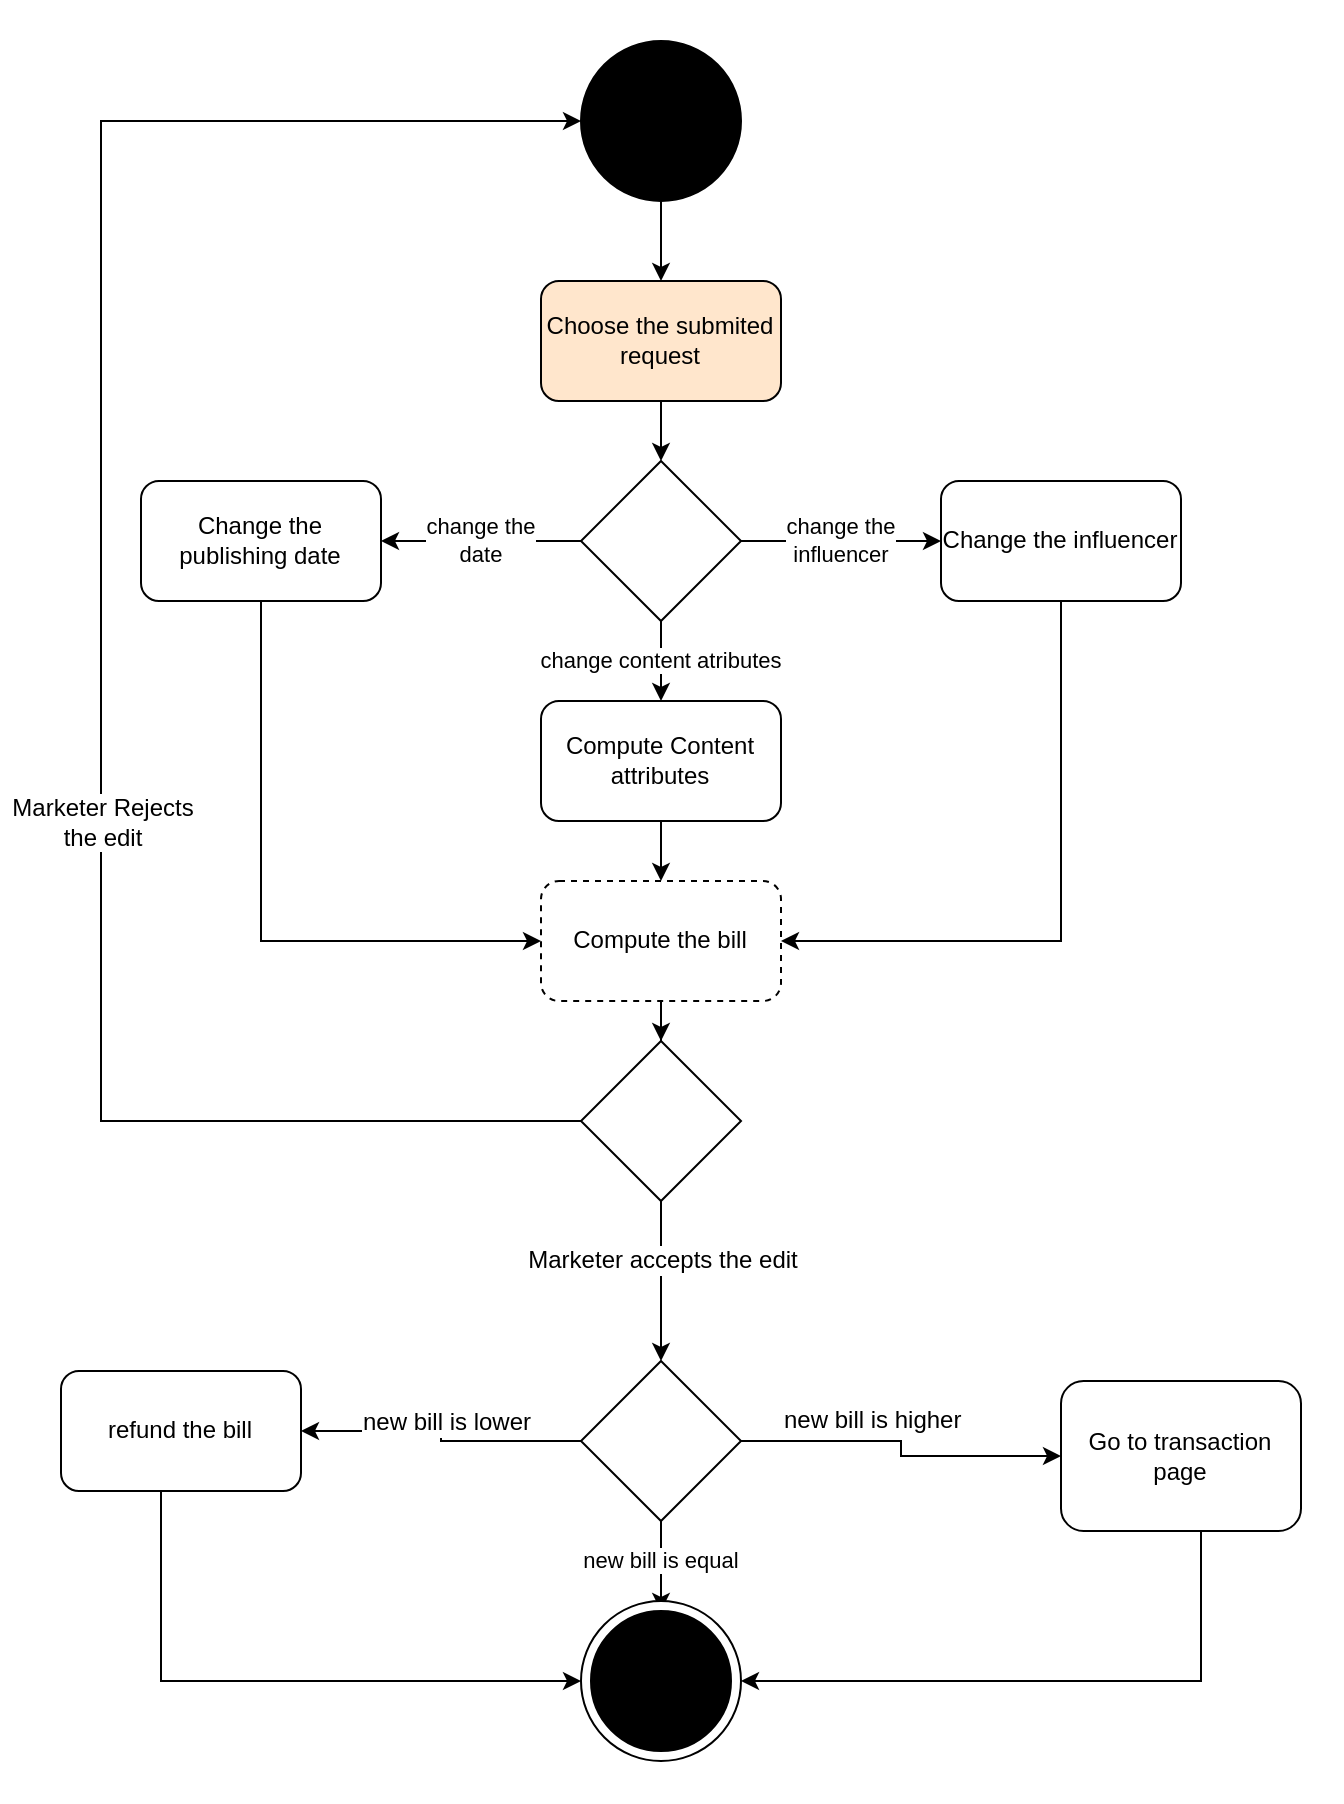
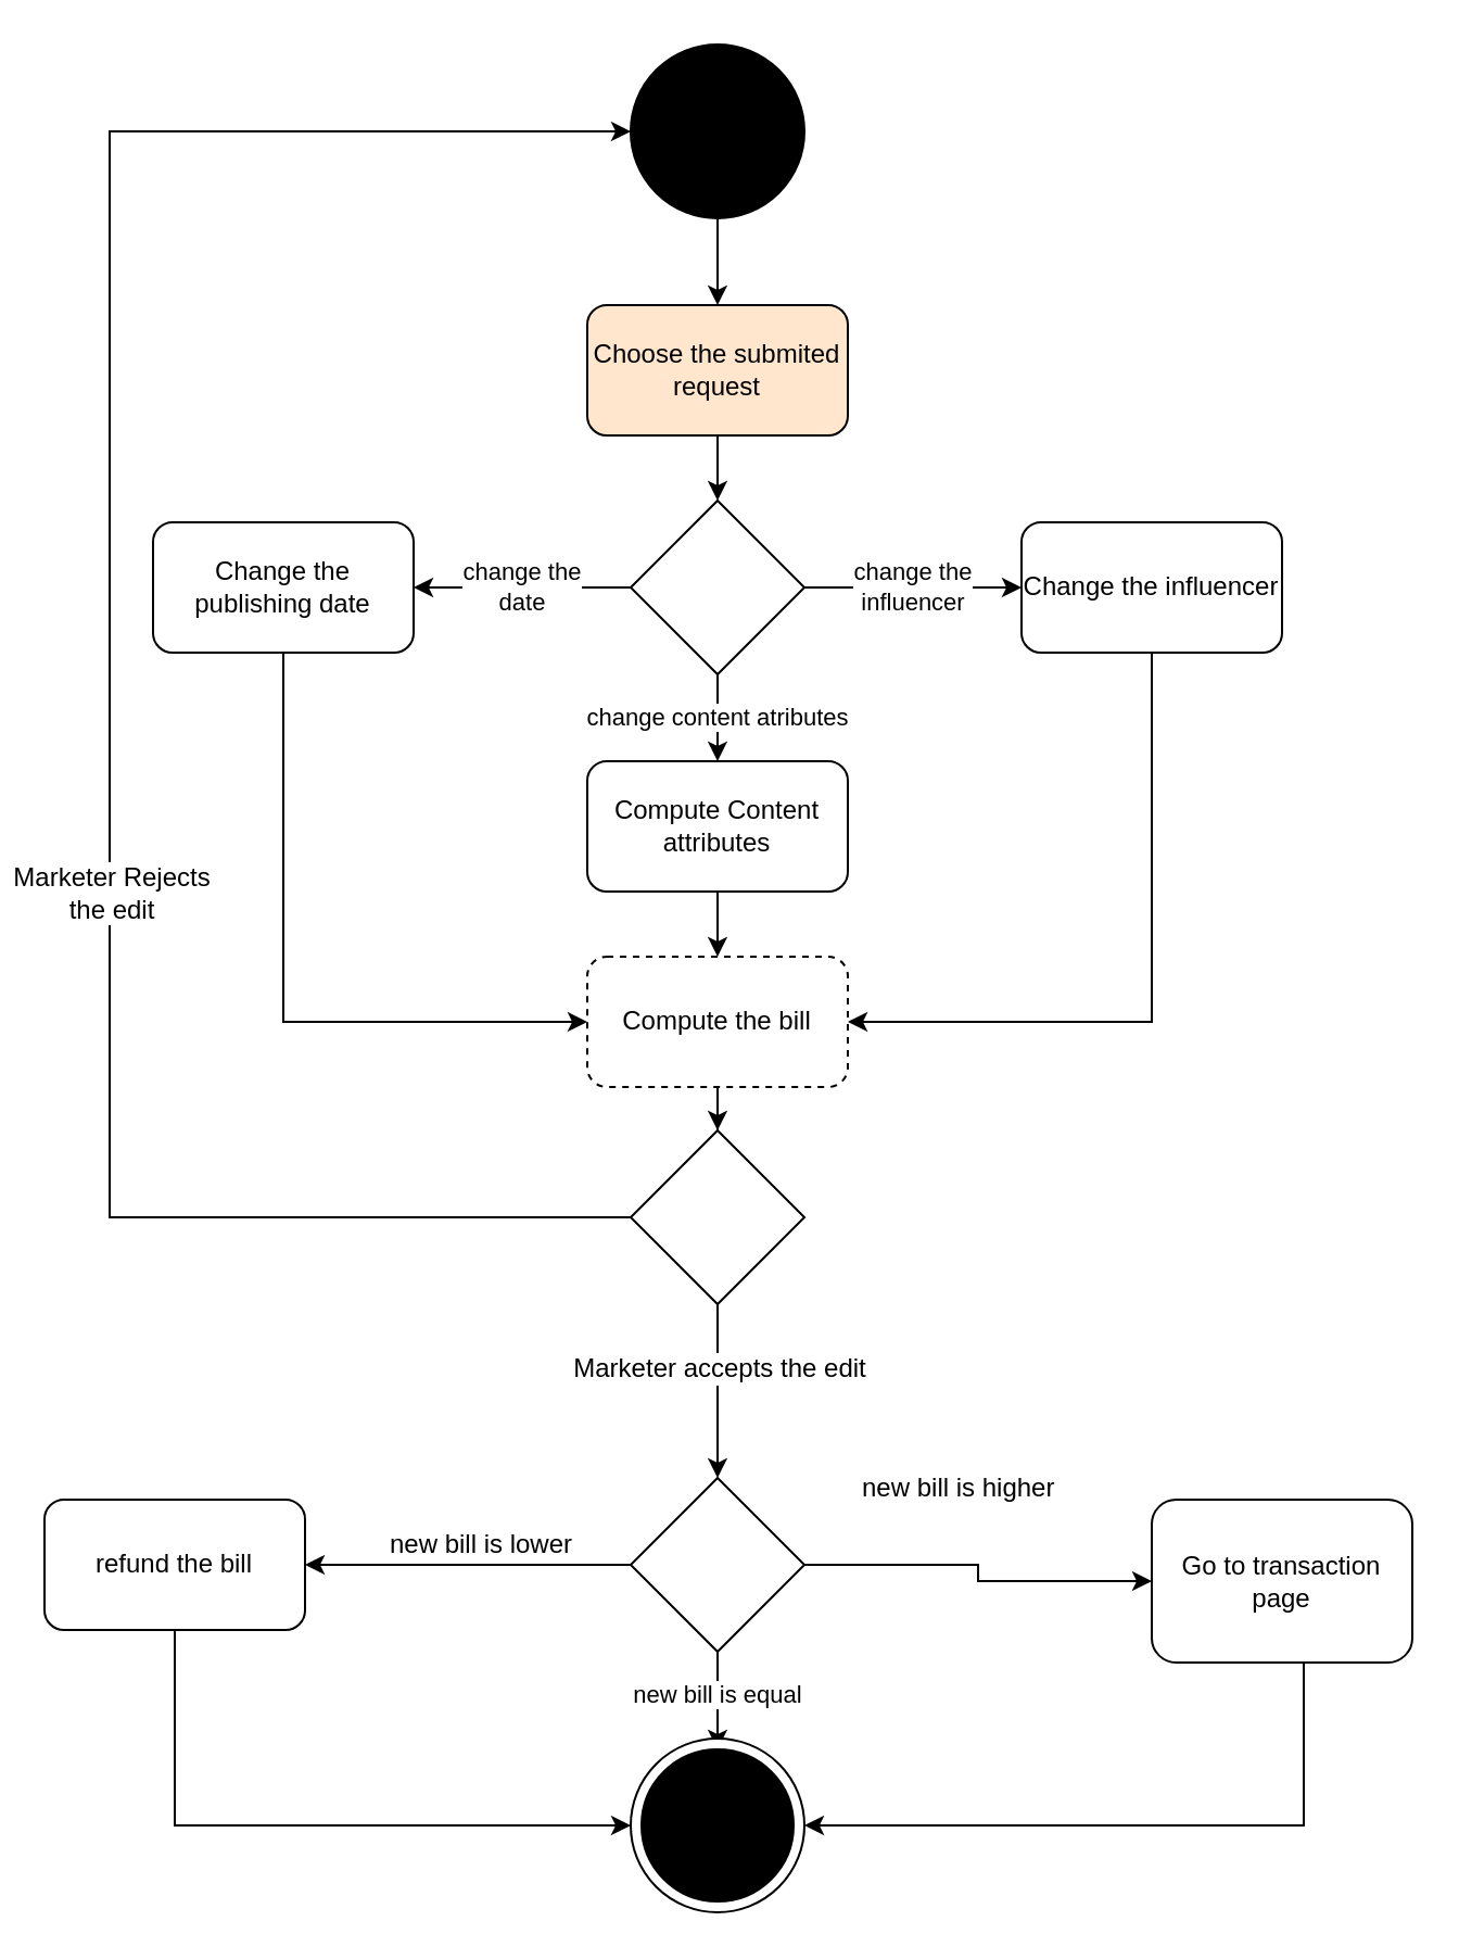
- <mxCell id="26" value="new bill is higher" style="text;html=1;resizable=0;points=[];autosize=1;align=left;verticalAlign=top;spacingTop=-4;" parent="1" vertex="1"><mxGeometry x="390" y="700" width="120" height="20" as="geometry" /></mxCell>
+ <mxCell id="26" value="new bill is higher" style="text;html=1;resizable=0;points=[];autosize=1;align=left;verticalAlign=top;spacingTop=-4;" parent="1" vertex="1"><mxGeometry x="395" y="675" width="120" height="20" as="geometry" /></mxCell>
- <mxCell id="25" value="refund the bill" style="rounded=1;whiteSpace=wrap;html=1;fillColor=#FFFFFF;" parent="1" vertex="1"><mxGeometry x="30" y="685" width="120" height="60" as="geometry" /></mxCell>
+ <mxCell id="25" value="refund the bill" style="rounded=1;whiteSpace=wrap;html=1;fillColor=#FFFFFF;" parent="1" vertex="1"><mxGeometry x="20" y="690" width="120" height="60" as="geometry" /></mxCell>
